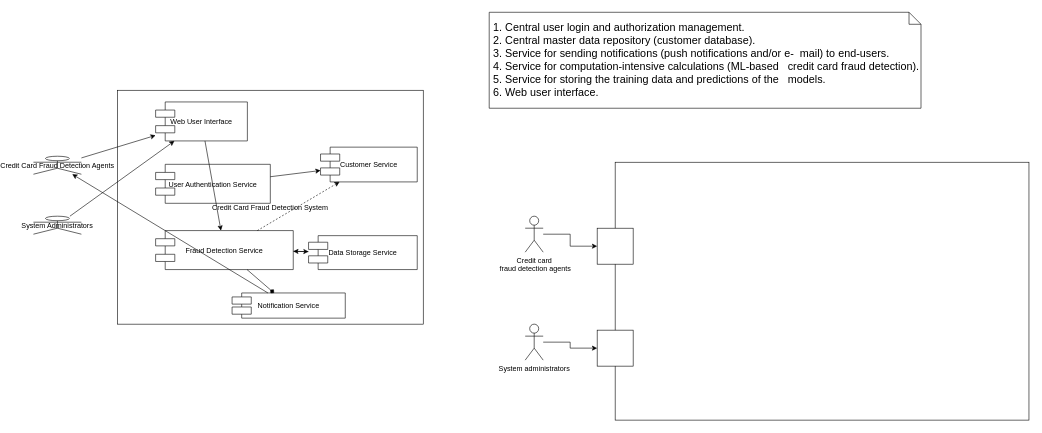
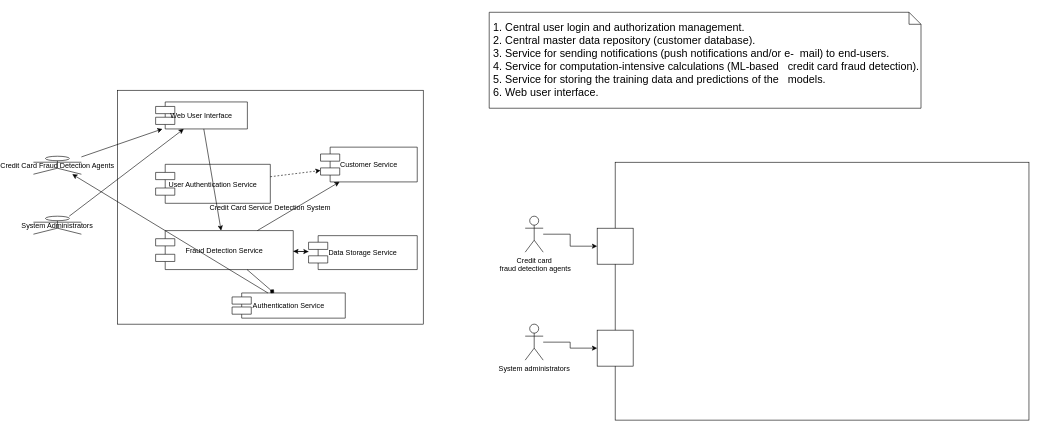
- <mxCell id="13" value="Web User Interface" style="shape=component;" vertex="1" parent="12"><mxGeometry x="63.75" y="19.5" width="153" height="65.0" as="geometry" /></mxCell>
+ <mxCell id="13" value="Web User Interface" style="shape=component;" vertex="1" parent="12"><mxGeometry x="63.75" y="19.5" width="153" height="45" as="geometry" /></mxCell>
- <mxCell id="21" edge="1" parent="1" source="14" target="15"><mxGeometry relative="1" as="geometry" /></mxCell>
+ <mxCell id="21" edge="1" parent="1" source="14" target="15" style="dashed=1;"><mxGeometry relative="1" as="geometry" /></mxCell>
- <mxCell id="12" value="Credit Card Fraud Detection System" style="shape=rectangle;" vertex="1" parent="1"><mxGeometry x="160" y="150" width="510" height="390" as="geometry" /></mxCell>
+ <mxCell id="12" value="Credit Card Service Detection System" style="shape=rectangle;" vertex="1" parent="1"><mxGeometry x="160" y="150" width="510" height="390" as="geometry" /></mxCell>
- <mxCell id="23" edge="1" parent="1" source="16" target="15" style="dashed=1;"><mxGeometry relative="1" as="geometry" /></mxCell>
+ <mxCell id="23" edge="1" parent="1" source="16" target="15"><mxGeometry relative="1" as="geometry" /></mxCell>
- <mxCell id="18" value="Notification Service" style="shape=component;" vertex="1" parent="12"><mxGeometry x="191.25" y="338" width="188.75" height="42" as="geometry" /></mxCell>
+ <mxCell id="18" value="Authentication Service" style="shape=component;" vertex="1" parent="12"><mxGeometry x="191.25" y="338" width="188.75" height="42" as="geometry" /></mxCell>
